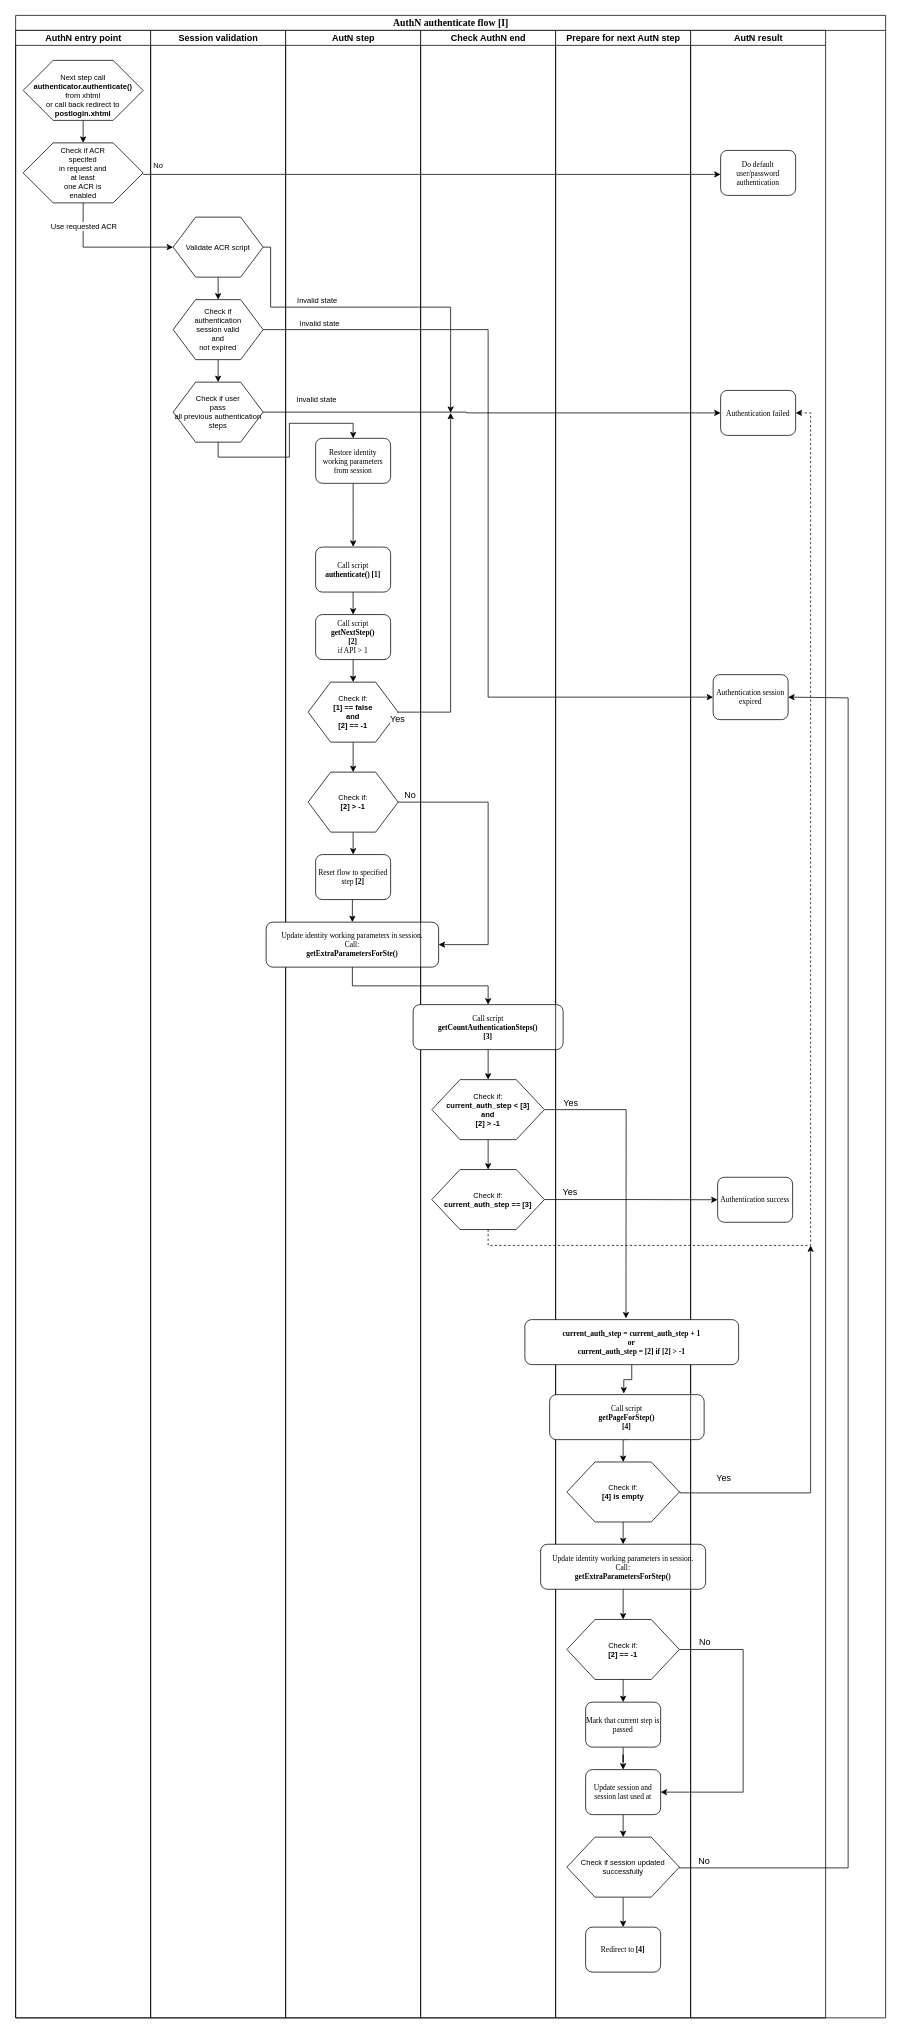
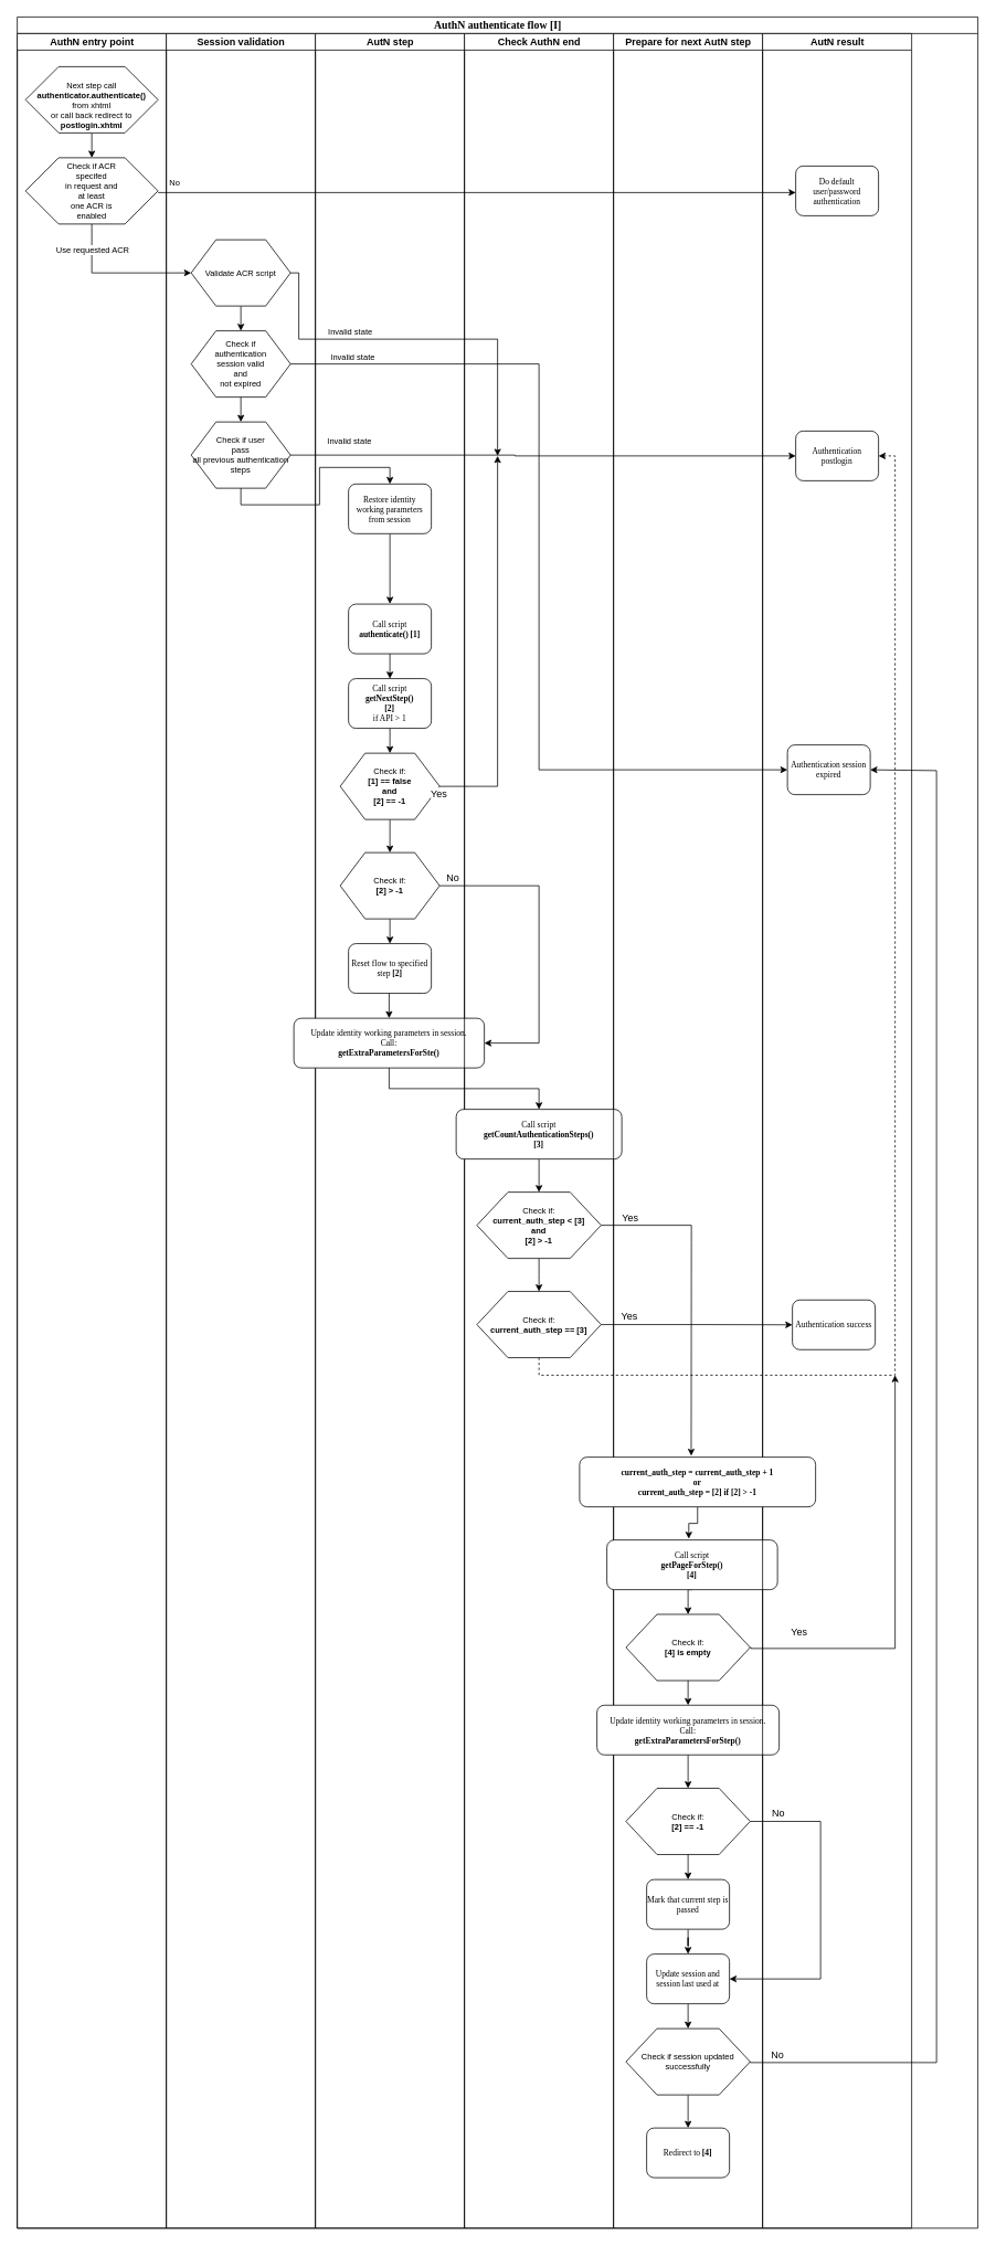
- <mxCell id="70" value="Authentication failed" style="rounded=1;whiteSpace=wrap;html=1;shadow=0;labelBackgroundColor=none;strokeColor=#000000;strokeWidth=1;fillColor=#ffffff;fontFamily=Verdana;fontSize=10;fontColor=#000000;align=center;" parent="68" vertex="1"><mxGeometry x="40" y="480" width="100" height="60" as="geometry" /></mxCell>
+ <mxCell id="70" value="Authentication postlogin" style="rounded=1;whiteSpace=wrap;html=1;shadow=0;labelBackgroundColor=none;strokeColor=#000000;strokeWidth=1;fillColor=#ffffff;fontFamily=Verdana;fontSize=10;fontColor=#000000;align=center;" parent="68" vertex="1"><mxGeometry x="40" y="480" width="100" height="60" as="geometry" /></mxCell>
